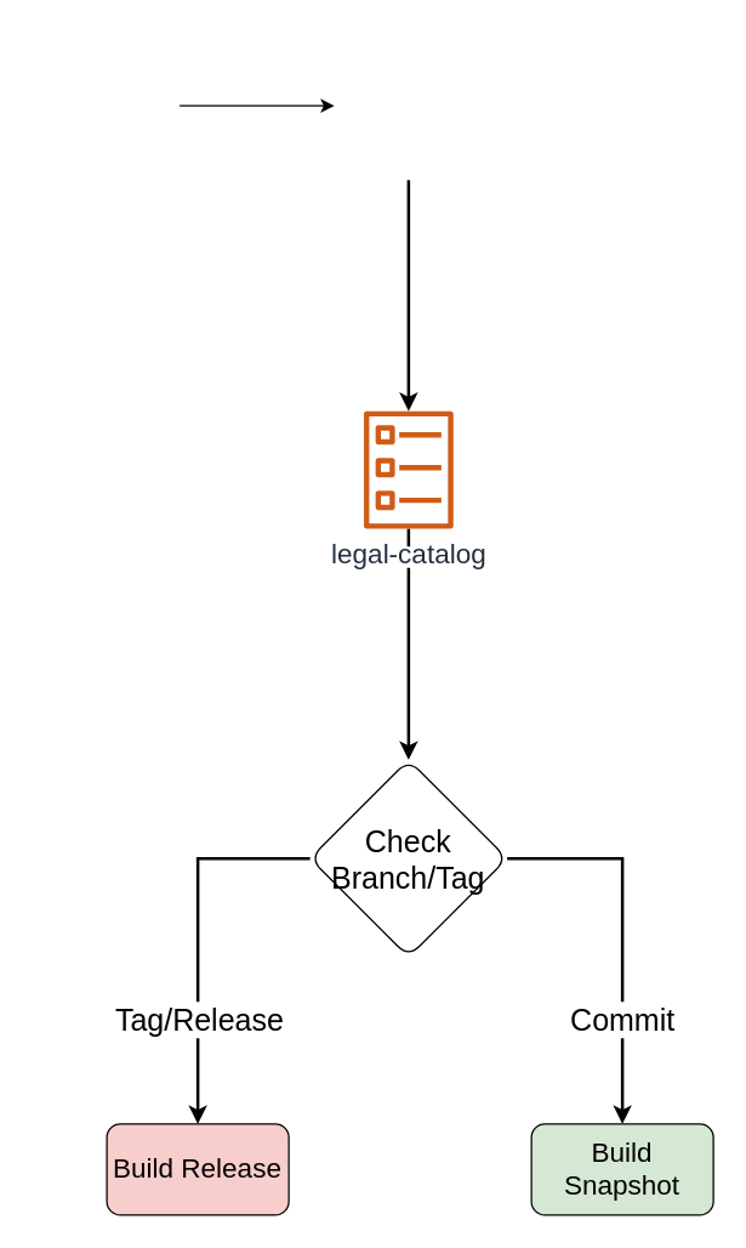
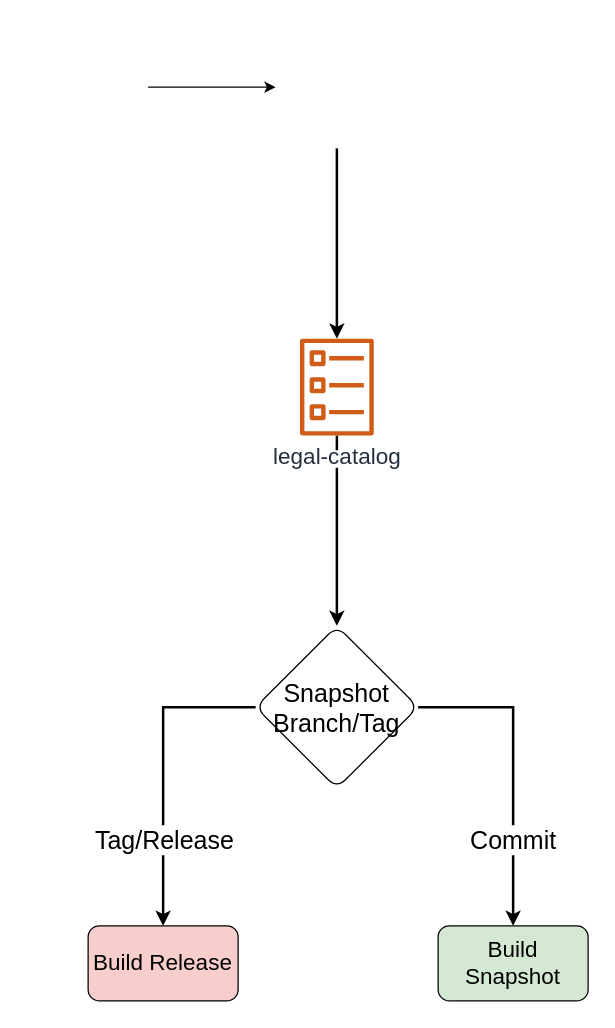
- <mxCell id="10" value="&lt;font style=&quot;font-size: 20px&quot;&gt;Check Branch/Tag&lt;/font&gt;" style="rhombus;whiteSpace=wrap;html=1;rounded=1;" vertex="1" parent="1"><mxGeometry x="204" y="500" width="130" height="130" as="geometry" /></mxCell>
+ <mxCell id="10" value="&lt;font style=&quot;font-size: 20px&quot;&gt;Snapshot Branch/Tag&lt;/font&gt;" style="rhombus;whiteSpace=wrap;html=1;rounded=1;" vertex="1" parent="1"><mxGeometry x="204" y="500" width="130" height="130" as="geometry" /></mxCell>
